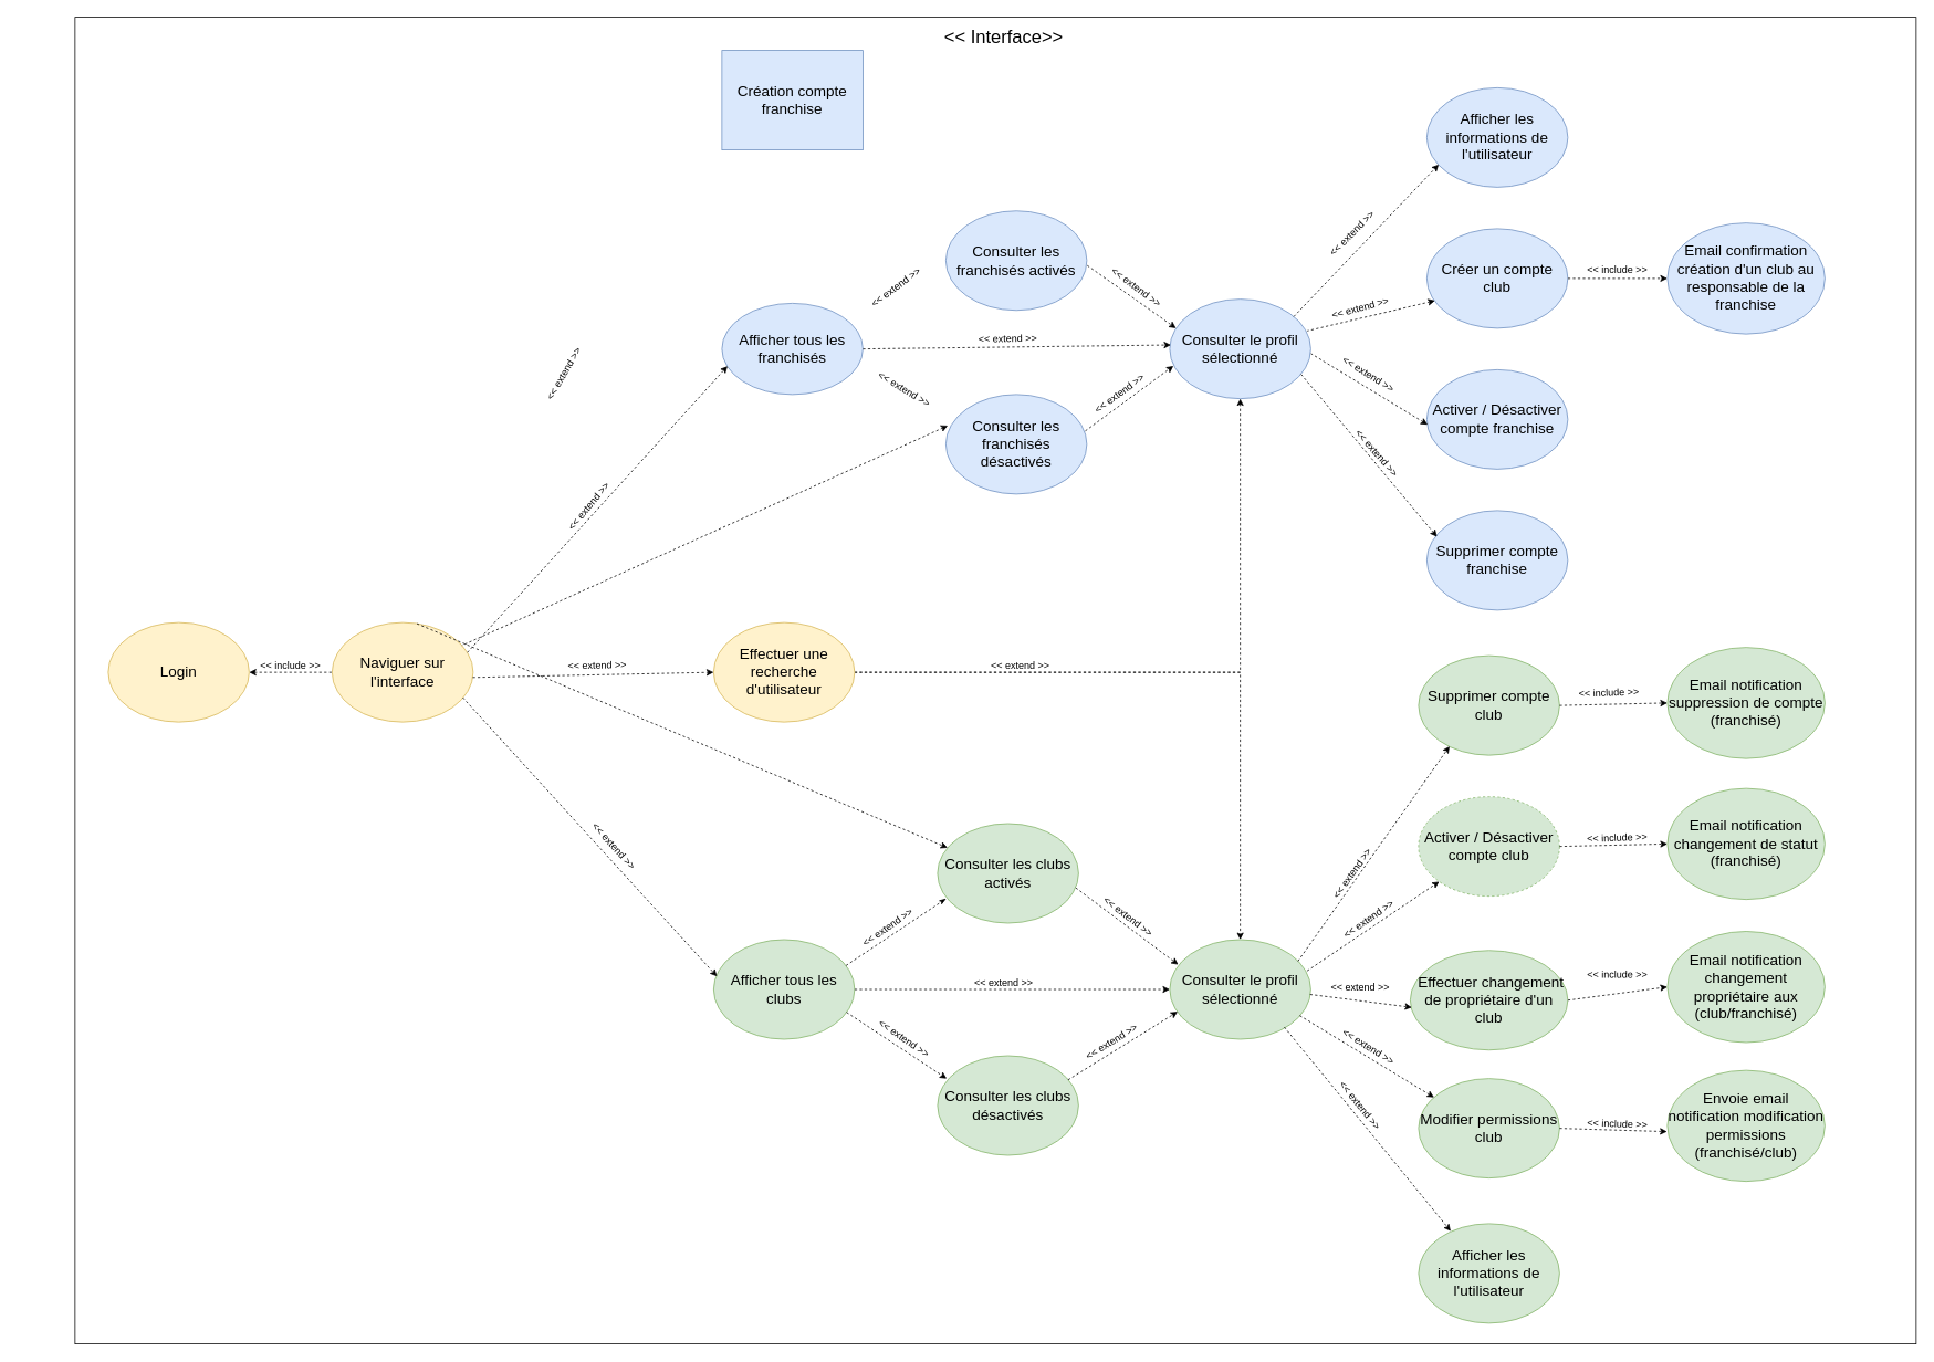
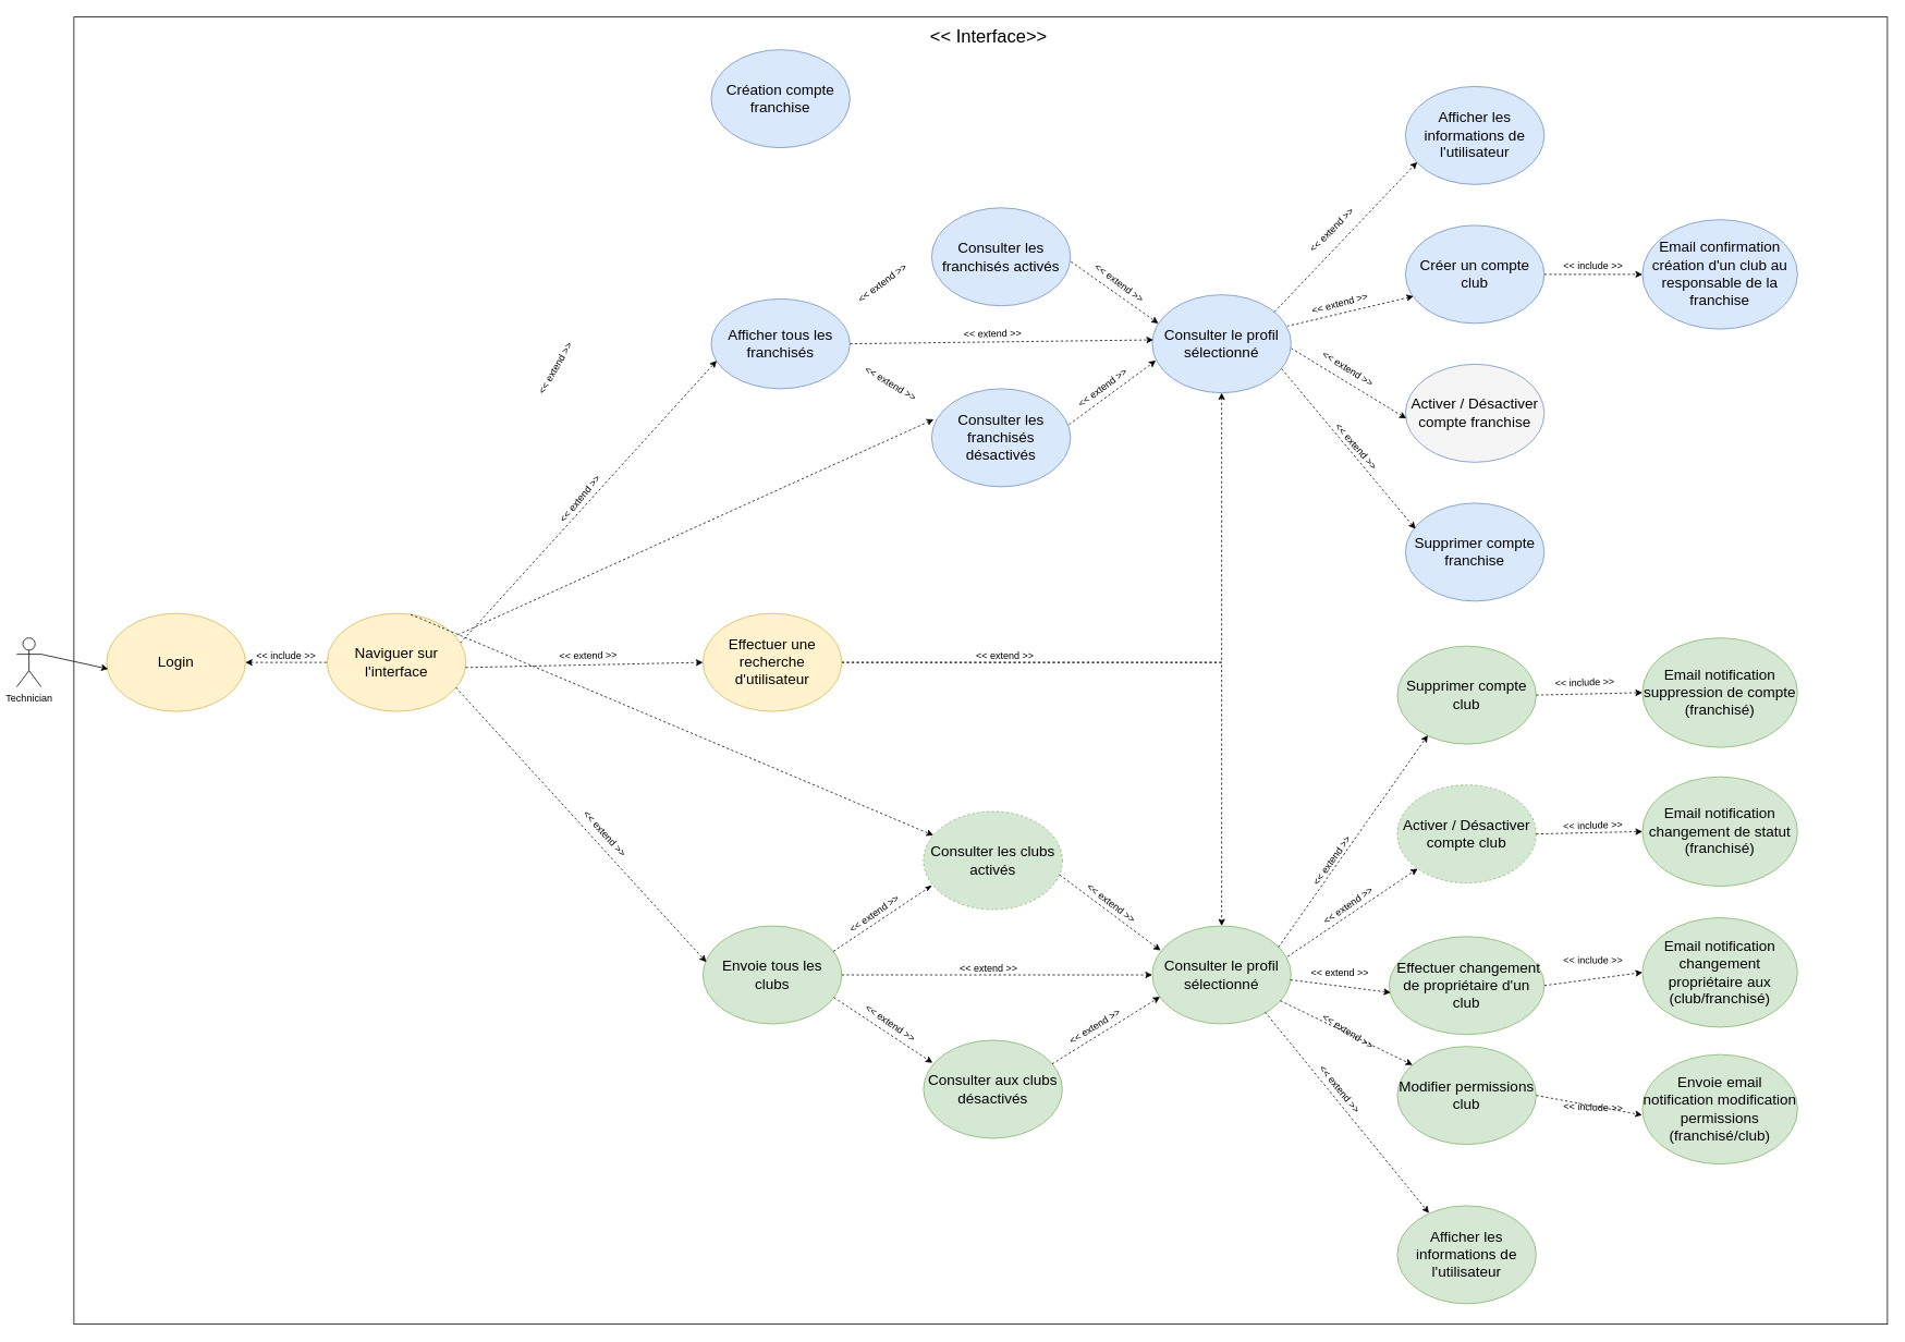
- <mxCell id="8" value="&lt;font style=&quot;font-size: 18px;&quot;&gt;Création compte franchise&lt;/font&gt;" style="whiteSpace=wrap;html=1;fillColor=#dae8fc;strokeColor=#6c8ebf;rounded=0;" parent="1" vertex="1"><mxGeometry x="870" y="60" width="170" height="120" as="geometry" /></mxCell>
+ <mxCell id="8" value="&lt;font style=&quot;font-size: 18px;&quot;&gt;Création compte franchise&lt;/font&gt;" style="ellipse;whiteSpace=wrap;html=1;fillColor=#dae8fc;strokeColor=#6c8ebf;" parent="1" vertex="1"><mxGeometry x="870" y="60" width="170" height="120" as="geometry" /></mxCell>
- <mxCell id="12" value="&lt;span style=&quot;font-size: 18px;&quot;&gt;Activer / Désactiver compte franchise&lt;/span&gt;" style="ellipse;whiteSpace=wrap;html=1;fillColor=#dae8fc;strokeColor=#6c8ebf;" parent="1" vertex="1"><mxGeometry x="1720" y="445" width="170" height="120" as="geometry" /></mxCell>
+ <mxCell id="12" value="&lt;span style=&quot;font-size: 18px;&quot;&gt;Activer / Désactiver compte franchise&lt;/span&gt;" style="ellipse;whiteSpace=wrap;html=1;fillColor=#f5f5f5;strokeColor=#6c8ebf;" parent="1" vertex="1"><mxGeometry x="1720" y="445" width="170" height="120" as="geometry" /></mxCell>
+ <mxCell id="6" value="" style="endArrow=classic;html=1;rounded=0;fontSize=12;exitX=1;exitY=0.333;exitDx=0;exitDy=0;exitPerimeter=0;entryX=0.011;entryY=0.567;entryDx=0;entryDy=0;entryPerimeter=0;" parent="1" source="3" target="5" edge="1"><mxGeometry width="50" height="50" relative="1" as="geometry"><mxPoint x="100" y="410" as="sourcePoint" /><mxPoint x="150" y="360" as="targetPoint" /></mxGeometry></mxCell>
+ <mxCell id="3" value="Technician" style="shape=umlActor;verticalLabelPosition=bottom;verticalAlign=top;html=1;outlineConnect=0;" parent="1" vertex="1"><mxGeometry x="20" y="780" width="30" height="60" as="geometry" /></mxCell>
- <mxCell id="32" value="&lt;span style=&quot;font-size: 18px;&quot;&gt;Consulter les clubs activés&lt;/span&gt;" style="ellipse;whiteSpace=wrap;html=1;fillColor=#d5e8d4;strokeColor=#82b366;" parent="1" vertex="1"><mxGeometry x="1130" y="992.5" width="170" height="120" as="geometry" /></mxCell>
+ <mxCell id="32" value="&lt;span style=&quot;font-size: 18px;&quot;&gt;Consulter les clubs activés&lt;/span&gt;" style="ellipse;whiteSpace=wrap;html=1;fillColor=#d5e8d4;strokeColor=#82b366;dashed=1;" parent="1" vertex="1"><mxGeometry x="1130" y="992.5" width="170" height="120" as="geometry" /></mxCell>
- <mxCell id="19" value="&lt;font style=&quot;font-size: 18px;&quot;&gt;Afficher tous les clubs&lt;/font&gt;" style="ellipse;whiteSpace=wrap;html=1;fillColor=#d5e8d4;strokeColor=#82b366;" parent="1" vertex="1"><mxGeometry x="860" y="1132.5" width="170" height="120" as="geometry" /></mxCell>
+ <mxCell id="19" value="&lt;font style=&quot;font-size: 18px;&quot;&gt;Envoie tous les clubs&lt;/font&gt;" style="ellipse;whiteSpace=wrap;html=1;fillColor=#d5e8d4;strokeColor=#82b366;" parent="1" vertex="1"><mxGeometry x="860" y="1132.5" width="170" height="120" as="geometry" /></mxCell>
- <mxCell id="33" value="&lt;span style=&quot;font-size: 18px;&quot;&gt;Consulter les clubs désactivés&lt;/span&gt;" style="ellipse;whiteSpace=wrap;html=1;fillColor=#d5e8d4;strokeColor=#82b366;" parent="1" vertex="1"><mxGeometry x="1130" y="1272.5" width="170" height="120" as="geometry" /></mxCell>
+ <mxCell id="33" value="&lt;span style=&quot;font-size: 18px;&quot;&gt;Consulter aux clubs désactivés&lt;/span&gt;" style="ellipse;whiteSpace=wrap;html=1;fillColor=#d5e8d4;strokeColor=#82b366;" parent="1" vertex="1"><mxGeometry x="1130" y="1272.5" width="170" height="120" as="geometry" /></mxCell>
- <mxCell id="16" value="&lt;span style=&quot;font-size: 18px;&quot;&gt;Modifier permissions club&lt;/span&gt;" style="ellipse;whiteSpace=wrap;html=1;fillColor=#d5e8d4;strokeColor=#82b366;" parent="1" vertex="1"><mxGeometry x="1710" y="1300" width="170" height="120" as="geometry" /></mxCell>
+ <mxCell id="16" value="&lt;span style=&quot;font-size: 18px;&quot;&gt;Modifier permissions club&lt;/span&gt;" style="ellipse;whiteSpace=wrap;html=1;fillColor=#d5e8d4;strokeColor=#82b366;" parent="1" vertex="1"><mxGeometry x="1710" y="1280" width="170" height="120" as="geometry" /></mxCell>
